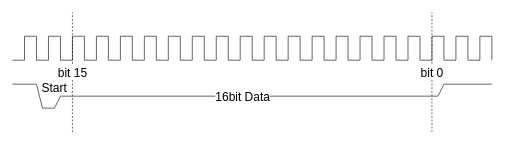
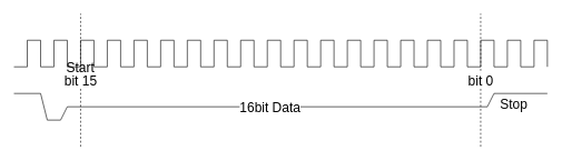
- <mxCell id="16" value="&lt;font style=&quot;font-size: 20px;&quot;&gt;Start&lt;/font&gt;" style="text;html=1;align=center;verticalAlign=middle;whiteSpace=wrap;rounded=0;" vertex="1" parent="1"><mxGeometry x="60" y="130" width="60" height="30" as="geometry" /></mxCell>
+ <mxCell id="16" value="&lt;font style=&quot;font-size: 20px;&quot;&gt;Start&lt;/font&gt;" style="text;html=1;align=center;verticalAlign=middle;whiteSpace=wrap;rounded=0;" vertex="1" parent="1"><mxGeometry x="90" y="85" width="60" height="30" as="geometry" /></mxCell>
+ <mxCell id="15" value="&lt;font style=&quot;font-size: 20px;&quot;&gt;Stop&lt;/font&gt;" style="text;html=1;align=center;verticalAlign=middle;whiteSpace=wrap;rounded=0;" vertex="1" parent="1"><mxGeometry x="740" y="140" width="60" height="30" as="geometry" /></mxCell>
